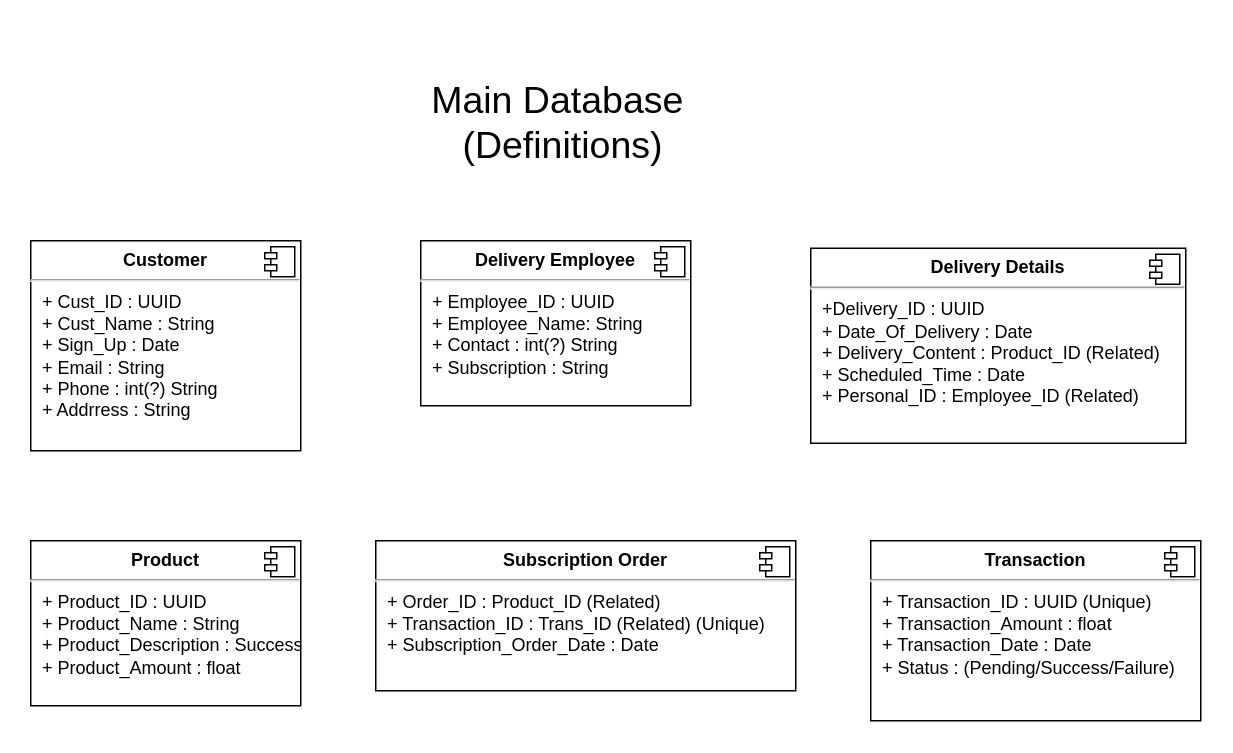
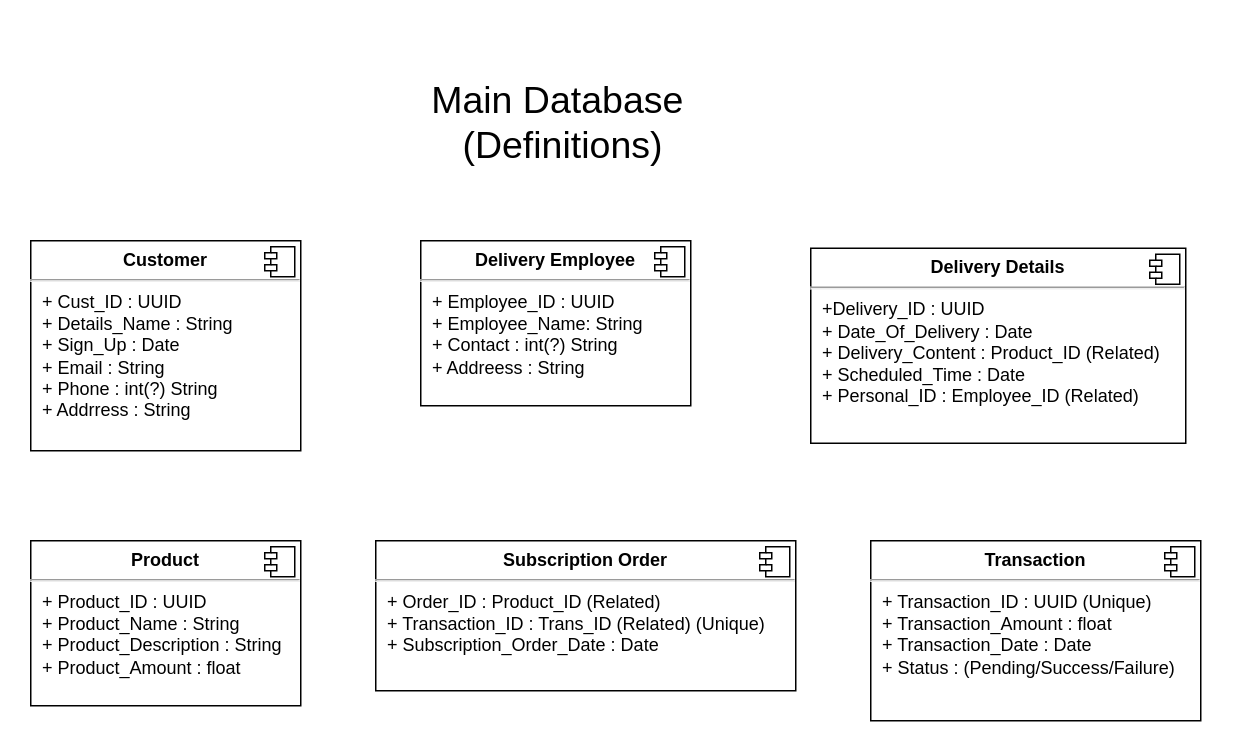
- <mxCell id="2" value="&lt;p style=&quot;margin:0px;margin-top:6px;text-align:center;&quot;&gt;&lt;b&gt;Customer&lt;/b&gt;&lt;/p&gt;&lt;hr&gt;&lt;p style=&quot;margin:0px;margin-left:8px;&quot;&gt;+ Cust_ID : UUID&lt;/p&gt;&lt;p style=&quot;margin:0px;margin-left:8px;&quot;&gt;+ Cust_Name : String&lt;/p&gt;&lt;p style=&quot;margin:0px;margin-left:8px;&quot;&gt;+ Sign_Up : Date&lt;/p&gt;&lt;p style=&quot;margin:0px;margin-left:8px;&quot;&gt;+ Email : String&lt;/p&gt;&lt;p style=&quot;margin:0px;margin-left:8px;&quot;&gt;+ Phone : int(?) String&lt;/p&gt;&lt;p style=&quot;margin:0px;margin-left:8px;&quot;&gt;+ Addrress : String&lt;/p&gt;" style="align=left;overflow=fill;html=1;dropTarget=0;" vertex="1" parent="1"><mxGeometry x="20" y="160" width="180" height="140" as="geometry" /></mxCell>
+ <mxCell id="2" value="&lt;p style=&quot;margin:0px;margin-top:6px;text-align:center;&quot;&gt;&lt;b&gt;Customer&lt;/b&gt;&lt;/p&gt;&lt;hr&gt;&lt;p style=&quot;margin:0px;margin-left:8px;&quot;&gt;+ Cust_ID : UUID&lt;/p&gt;&lt;p style=&quot;margin:0px;margin-left:8px;&quot;&gt;+ Details_Name : String&lt;/p&gt;&lt;p style=&quot;margin:0px;margin-left:8px;&quot;&gt;+ Sign_Up : Date&lt;/p&gt;&lt;p style=&quot;margin:0px;margin-left:8px;&quot;&gt;+ Email : String&lt;/p&gt;&lt;p style=&quot;margin:0px;margin-left:8px;&quot;&gt;+ Phone : int(?) String&lt;/p&gt;&lt;p style=&quot;margin:0px;margin-left:8px;&quot;&gt;+ Addrress : String&lt;/p&gt;" style="align=left;overflow=fill;html=1;dropTarget=0;" vertex="1" parent="1"><mxGeometry x="20" y="160" width="180" height="140" as="geometry" /></mxCell>
- <mxCell id="4" value="&lt;p style=&quot;margin:0px;margin-top:6px;text-align:center;&quot;&gt;&lt;b&gt;Delivery Employee&lt;/b&gt;&lt;/p&gt;&lt;hr&gt;&lt;p style=&quot;margin:0px;margin-left:8px;&quot;&gt;+ Employee_ID : UUID&lt;br&gt;&lt;/p&gt;&lt;p style=&quot;margin:0px;margin-left:8px;&quot;&gt;+ Employee_Name: String&lt;/p&gt;&lt;p style=&quot;margin:0px;margin-left:8px;&quot;&gt;+ Contact : int(?) String&lt;/p&gt;&lt;p style=&quot;margin:0px;margin-left:8px;&quot;&gt;+ Subscription : String&lt;/p&gt;" style="align=left;overflow=fill;html=1;dropTarget=0;" vertex="1" parent="1"><mxGeometry x="280" y="160" width="180" height="110" as="geometry" /></mxCell>
+ <mxCell id="4" value="&lt;p style=&quot;margin:0px;margin-top:6px;text-align:center;&quot;&gt;&lt;b&gt;Delivery Employee&lt;/b&gt;&lt;/p&gt;&lt;hr&gt;&lt;p style=&quot;margin:0px;margin-left:8px;&quot;&gt;+ Employee_ID : UUID&lt;br&gt;&lt;/p&gt;&lt;p style=&quot;margin:0px;margin-left:8px;&quot;&gt;+ Employee_Name: String&lt;/p&gt;&lt;p style=&quot;margin:0px;margin-left:8px;&quot;&gt;+ Contact : int(?) String&lt;/p&gt;&lt;p style=&quot;margin:0px;margin-left:8px;&quot;&gt;+ Addreess : String&lt;/p&gt;" style="align=left;overflow=fill;html=1;dropTarget=0;" vertex="1" parent="1"><mxGeometry x="280" y="160" width="180" height="110" as="geometry" /></mxCell>
- <mxCell id="8" value="&lt;p style=&quot;margin:0px;margin-top:6px;text-align:center;&quot;&gt;&lt;b&gt;Product&lt;/b&gt;&lt;/p&gt;&lt;hr&gt;&lt;p style=&quot;margin:0px;margin-left:8px;&quot;&gt;+ Product_ID : UUID&lt;/p&gt;&lt;p style=&quot;margin:0px;margin-left:8px;&quot;&gt;+ Product_Name : String&lt;/p&gt;&lt;p style=&quot;margin:0px;margin-left:8px;&quot;&gt;+ Product_Description : Success&lt;/p&gt;&lt;p style=&quot;margin:0px;margin-left:8px;&quot;&gt;+ Product_Amount : float&lt;/p&gt;" style="align=left;overflow=fill;html=1;dropTarget=0;" vertex="1" parent="1"><mxGeometry x="20" y="360" width="180" height="110" as="geometry" /></mxCell>
+ <mxCell id="8" value="&lt;p style=&quot;margin:0px;margin-top:6px;text-align:center;&quot;&gt;&lt;b&gt;Product&lt;/b&gt;&lt;/p&gt;&lt;hr&gt;&lt;p style=&quot;margin:0px;margin-left:8px;&quot;&gt;+ Product_ID : UUID&lt;/p&gt;&lt;p style=&quot;margin:0px;margin-left:8px;&quot;&gt;+ Product_Name : String&lt;/p&gt;&lt;p style=&quot;margin:0px;margin-left:8px;&quot;&gt;+ Product_Description : String&lt;/p&gt;&lt;p style=&quot;margin:0px;margin-left:8px;&quot;&gt;+ Product_Amount : float&lt;/p&gt;" style="align=left;overflow=fill;html=1;dropTarget=0;" vertex="1" parent="1"><mxGeometry x="20" y="360" width="180" height="110" as="geometry" /></mxCell>
